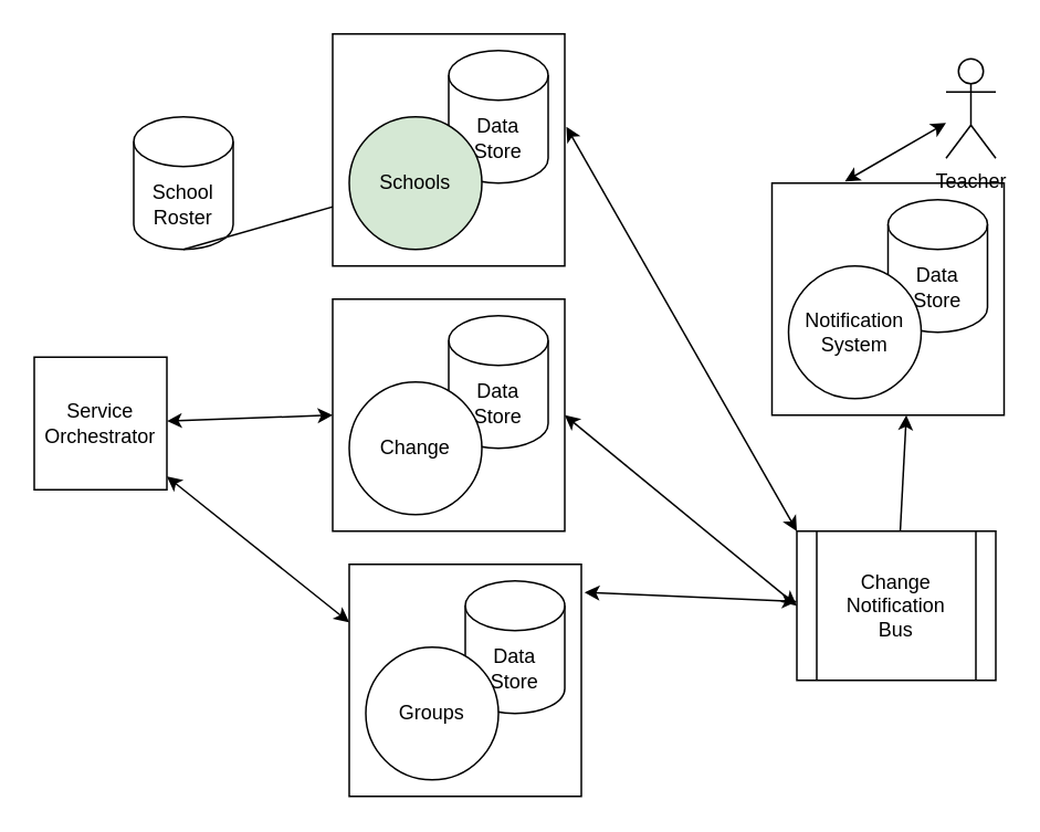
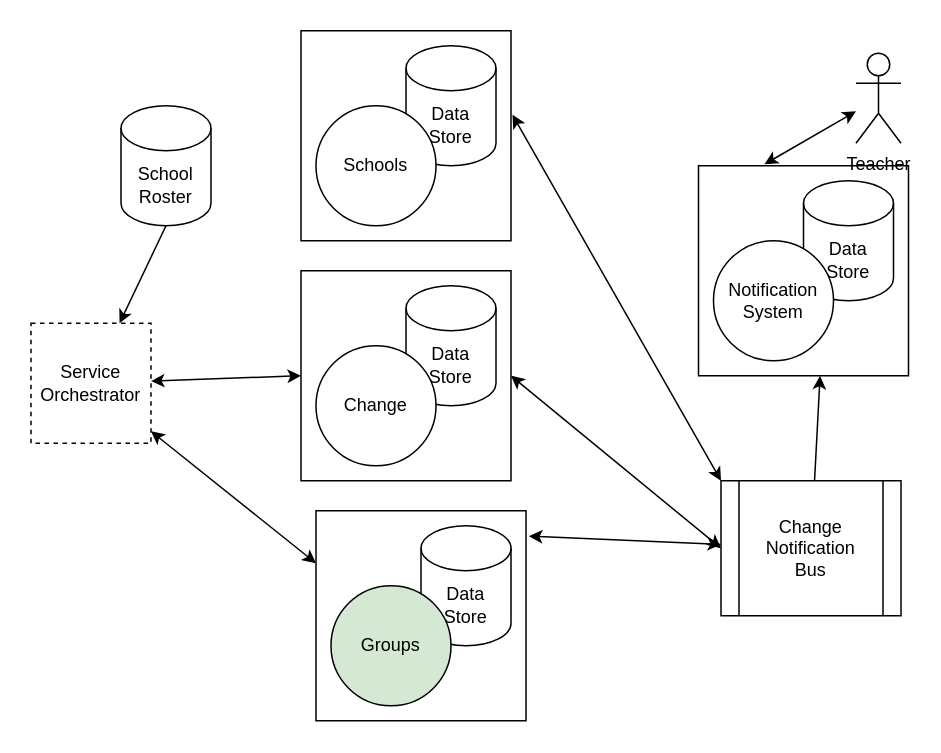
- <mxCell id="8" value="Schools" style="ellipse;whiteSpace=wrap;html=1;aspect=fixed;fillColor=#d5e8d4;" vertex="1" parent="5"><mxGeometry y="40" width="80" height="80" as="geometry" /></mxCell>
+ <mxCell id="8" value="Schools" style="ellipse;whiteSpace=wrap;html=1;aspect=fixed;" vertex="1" parent="5"><mxGeometry y="40" width="80" height="80" as="geometry" /></mxCell>
- <mxCell id="4" value="" style="endArrow=classic;html=1;exitX=0.5;exitY=1;exitDx=0;exitDy=0;exitPerimeter=0;" edge="1" parent="1" source="2" target="8"><mxGeometry width="50" height="50" relative="1" as="geometry"><mxPoint x="240" y="230" as="sourcePoint" /><mxPoint x="290" y="180" as="targetPoint" /></mxGeometry></mxCell>
+ <mxCell id="4" value="" style="endArrow=classic;html=1;exitX=0.5;exitY=1;exitDx=0;exitDy=0;exitPerimeter=0;" edge="1" parent="1" source="2" target="3"><mxGeometry width="50" height="50" relative="1" as="geometry"><mxPoint x="240" y="230" as="sourcePoint" /><mxPoint x="290" y="180" as="targetPoint" /></mxGeometry></mxCell>
- <mxCell id="3" value="Service&lt;br&gt;Orchestrator" style="whiteSpace=wrap;html=1;aspect=fixed;" vertex="1" parent="1"><mxGeometry x="20" y="215" width="80" height="80" as="geometry" /></mxCell>
+ <mxCell id="3" value="Service&lt;br&gt;Orchestrator" style="whiteSpace=wrap;html=1;aspect=fixed;dashed=1;" vertex="1" parent="1"><mxGeometry x="20" y="215" width="80" height="80" as="geometry" /></mxCell>
- <mxCell id="22" value="Groups" style="ellipse;whiteSpace=wrap;html=1;aspect=fixed;" vertex="1" parent="19"><mxGeometry y="40" width="80" height="80" as="geometry" /></mxCell>
+ <mxCell id="22" value="Groups" style="ellipse;whiteSpace=wrap;html=1;aspect=fixed;fillColor=#d5e8d4;" vertex="1" parent="19"><mxGeometry y="40" width="80" height="80" as="geometry" /></mxCell>
